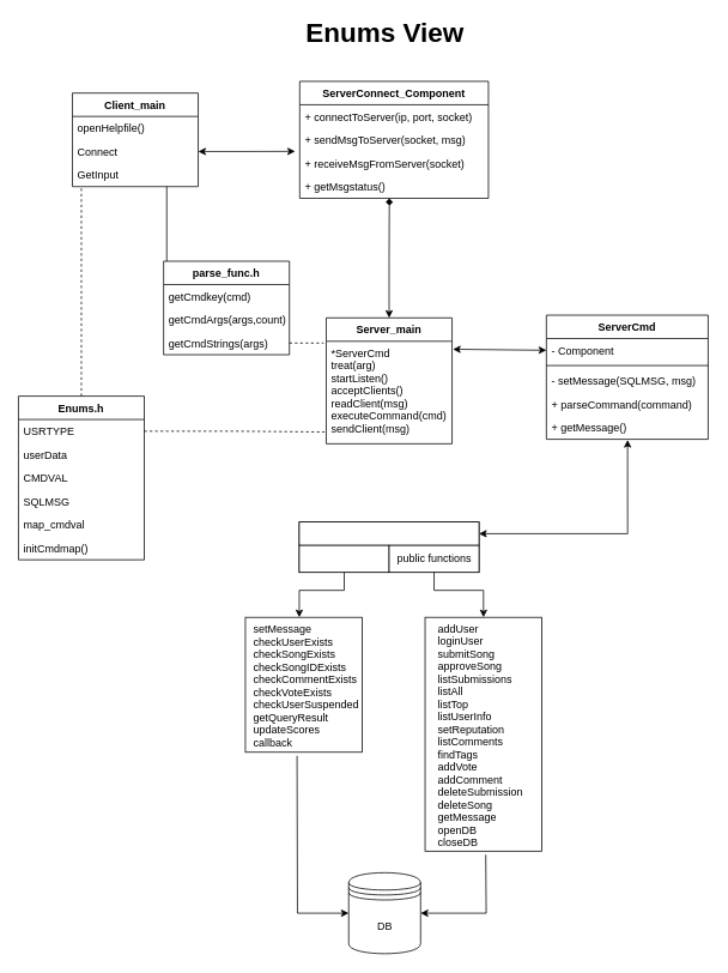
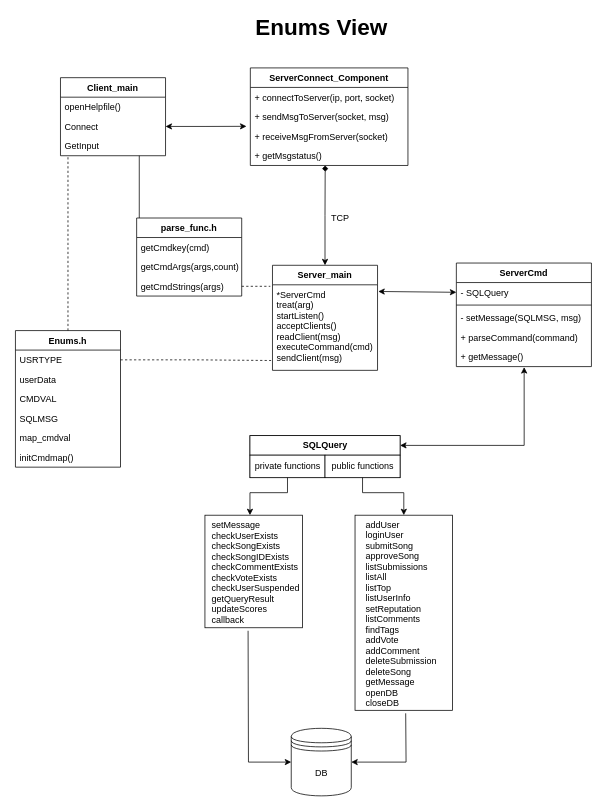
+ <mxCell id="45" value="TCP" style="text;html=1;strokeColor=none;fillColor=none;align=center;verticalAlign=middle;whiteSpace=wrap;rounded=0;" parent="1" vertex="1"><mxGeometry x="432.5" y="280" width="40" height="20" as="geometry" /></mxCell>
- <mxCell id="14" value="- Component" style="text;strokeColor=none;fillColor=none;align=left;verticalAlign=top;spacingLeft=4;spacingRight=4;overflow=hidden;rotatable=0;points=[[0,0.5],[1,0.5]];portConstraint=eastwest;" parent="13" vertex="1"><mxGeometry y="26" width="180" height="26" as="geometry" /></mxCell>
+ <mxCell id="14" value="- SQLQuery" style="text;strokeColor=none;fillColor=none;align=left;verticalAlign=top;spacingLeft=4;spacingRight=4;overflow=hidden;rotatable=0;points=[[0,0.5],[1,0.5]];portConstraint=eastwest;" parent="13" vertex="1"><mxGeometry y="26" width="180" height="26" as="geometry" /></mxCell>
+ <mxCell id="30" value="&lt;b&gt;SQLQuery&lt;/b&gt;" style="text;html=1;strokeColor=none;fillColor=none;align=center;verticalAlign=middle;whiteSpace=wrap;rounded=0;" parent="27" vertex="1"><mxGeometry x="70" y="3" width="60" height="20" as="geometry" /></mxCell>
+ <mxCell id="32" value="private functions" style="text;html=1;strokeColor=none;fillColor=none;align=center;verticalAlign=middle;whiteSpace=wrap;rounded=0;" parent="27" vertex="1"><mxGeometry y="31" width="100" height="20" as="geometry" /></mxCell>
